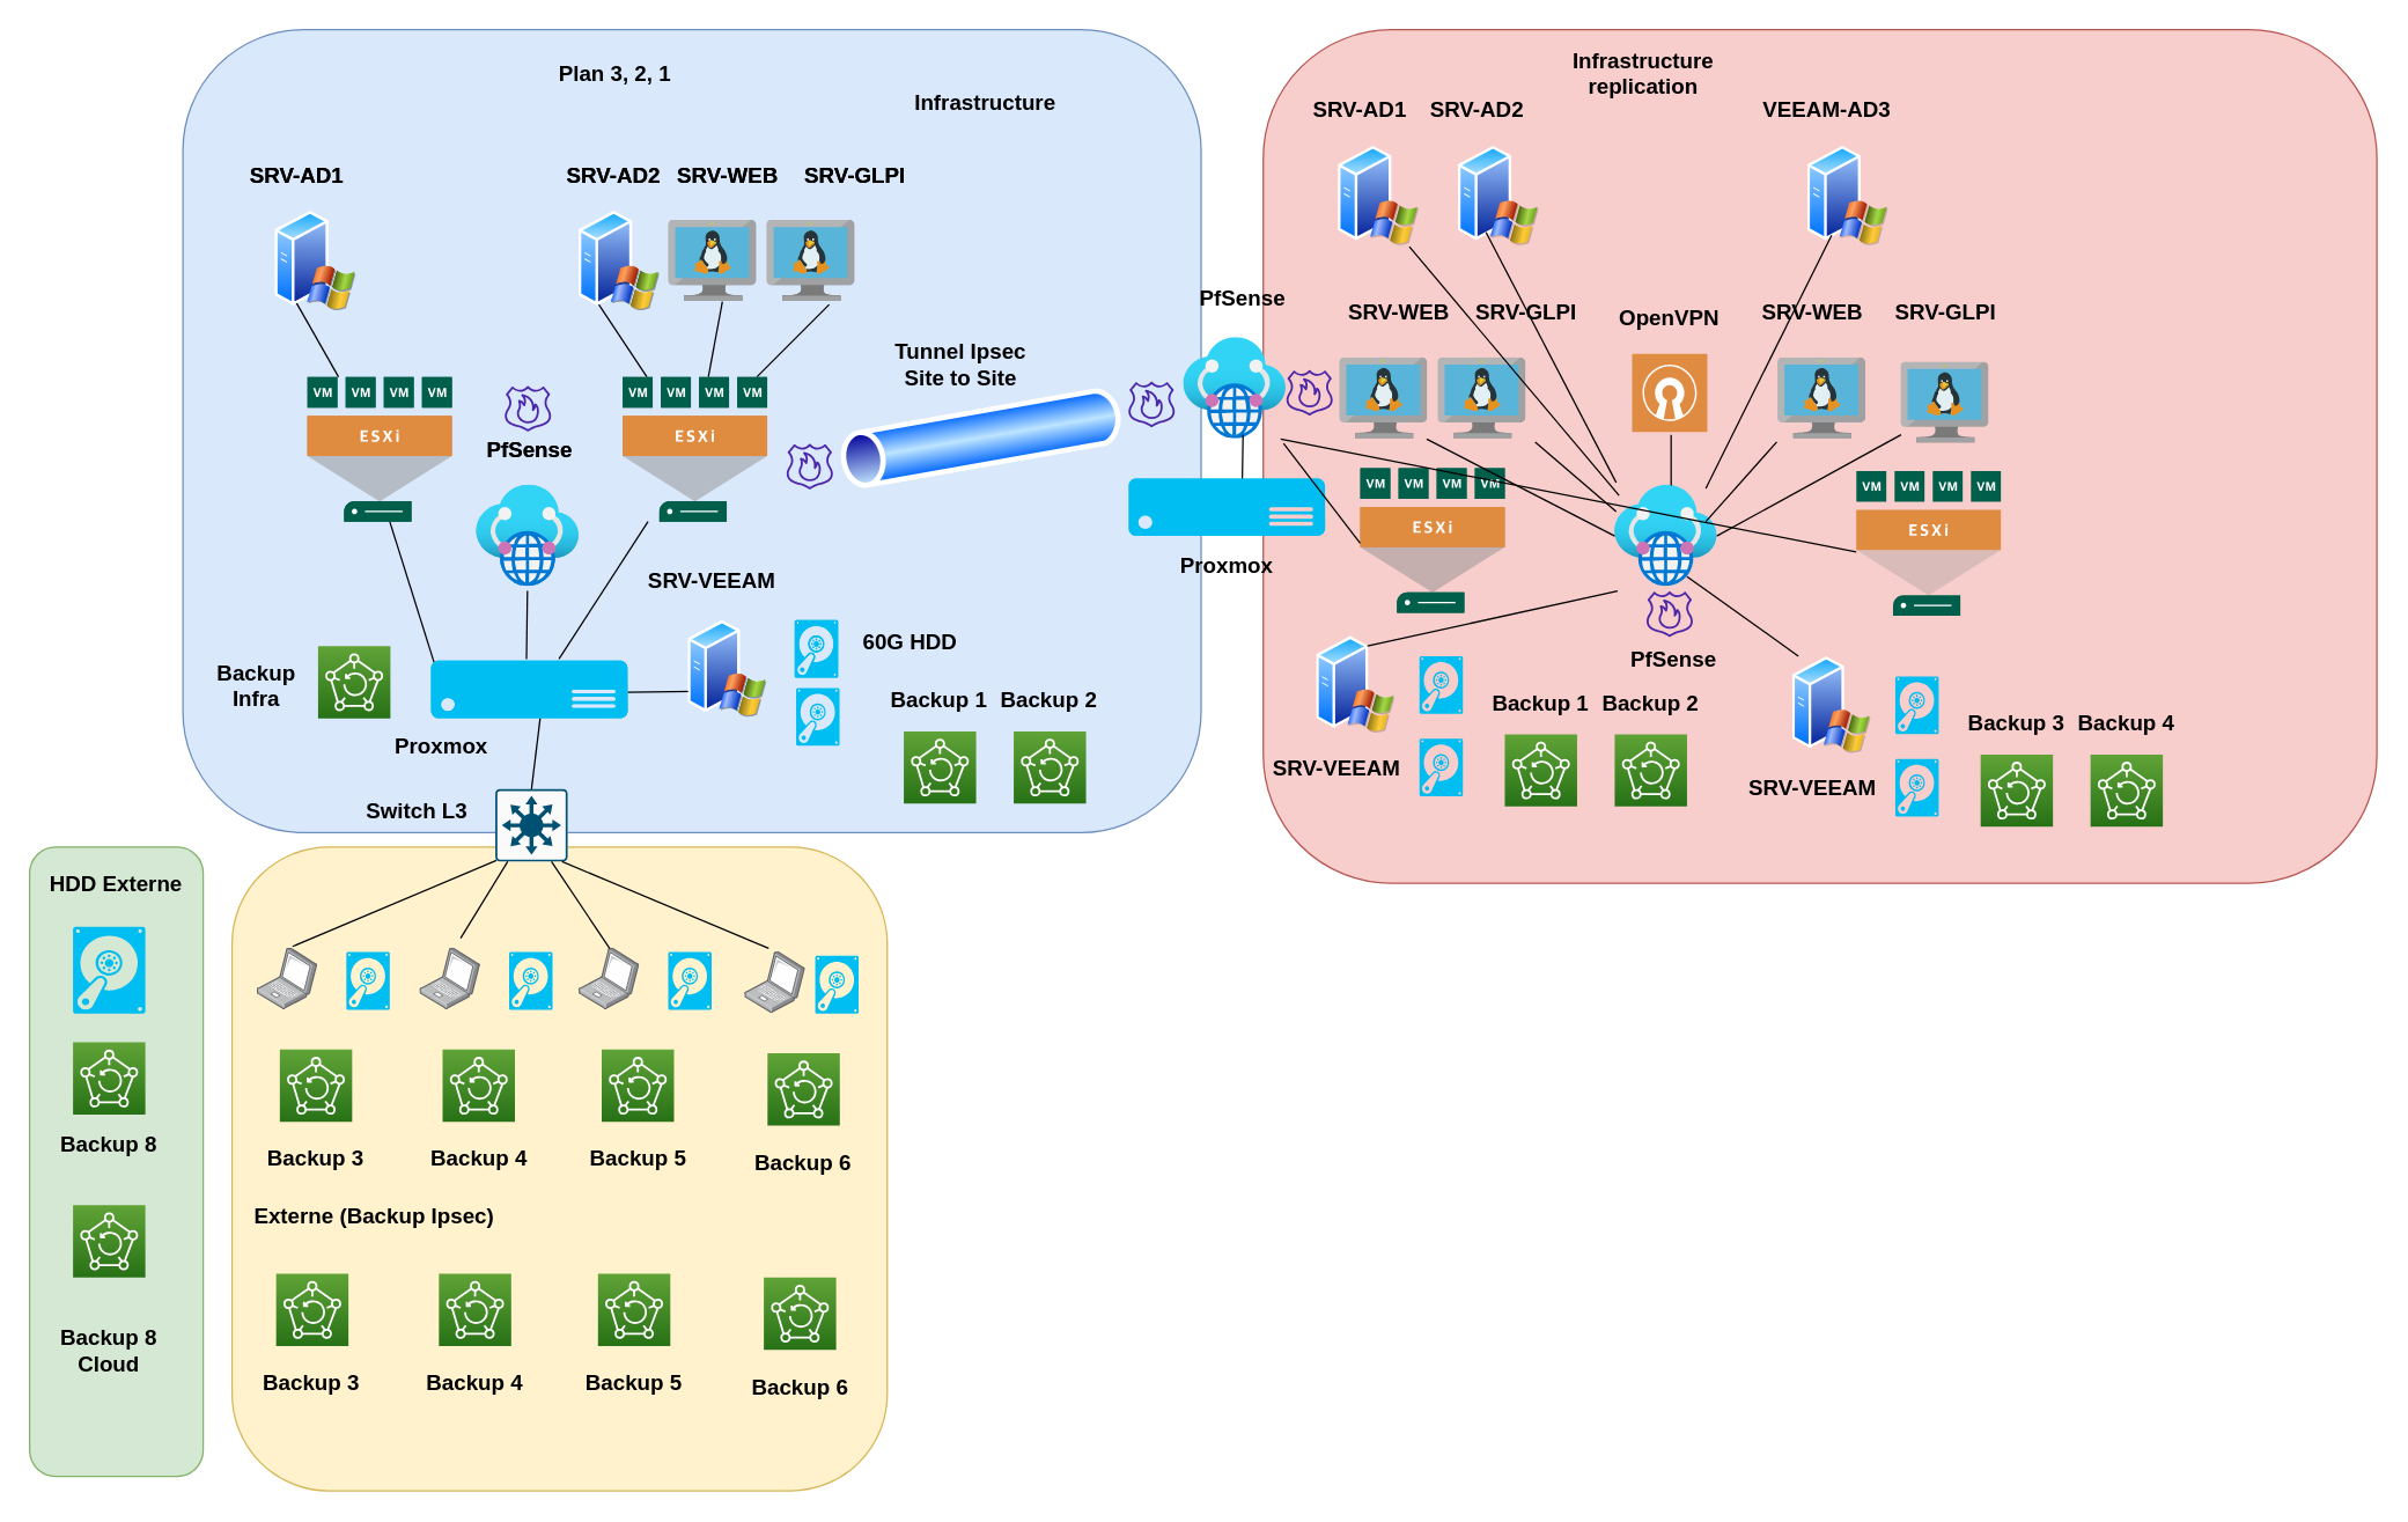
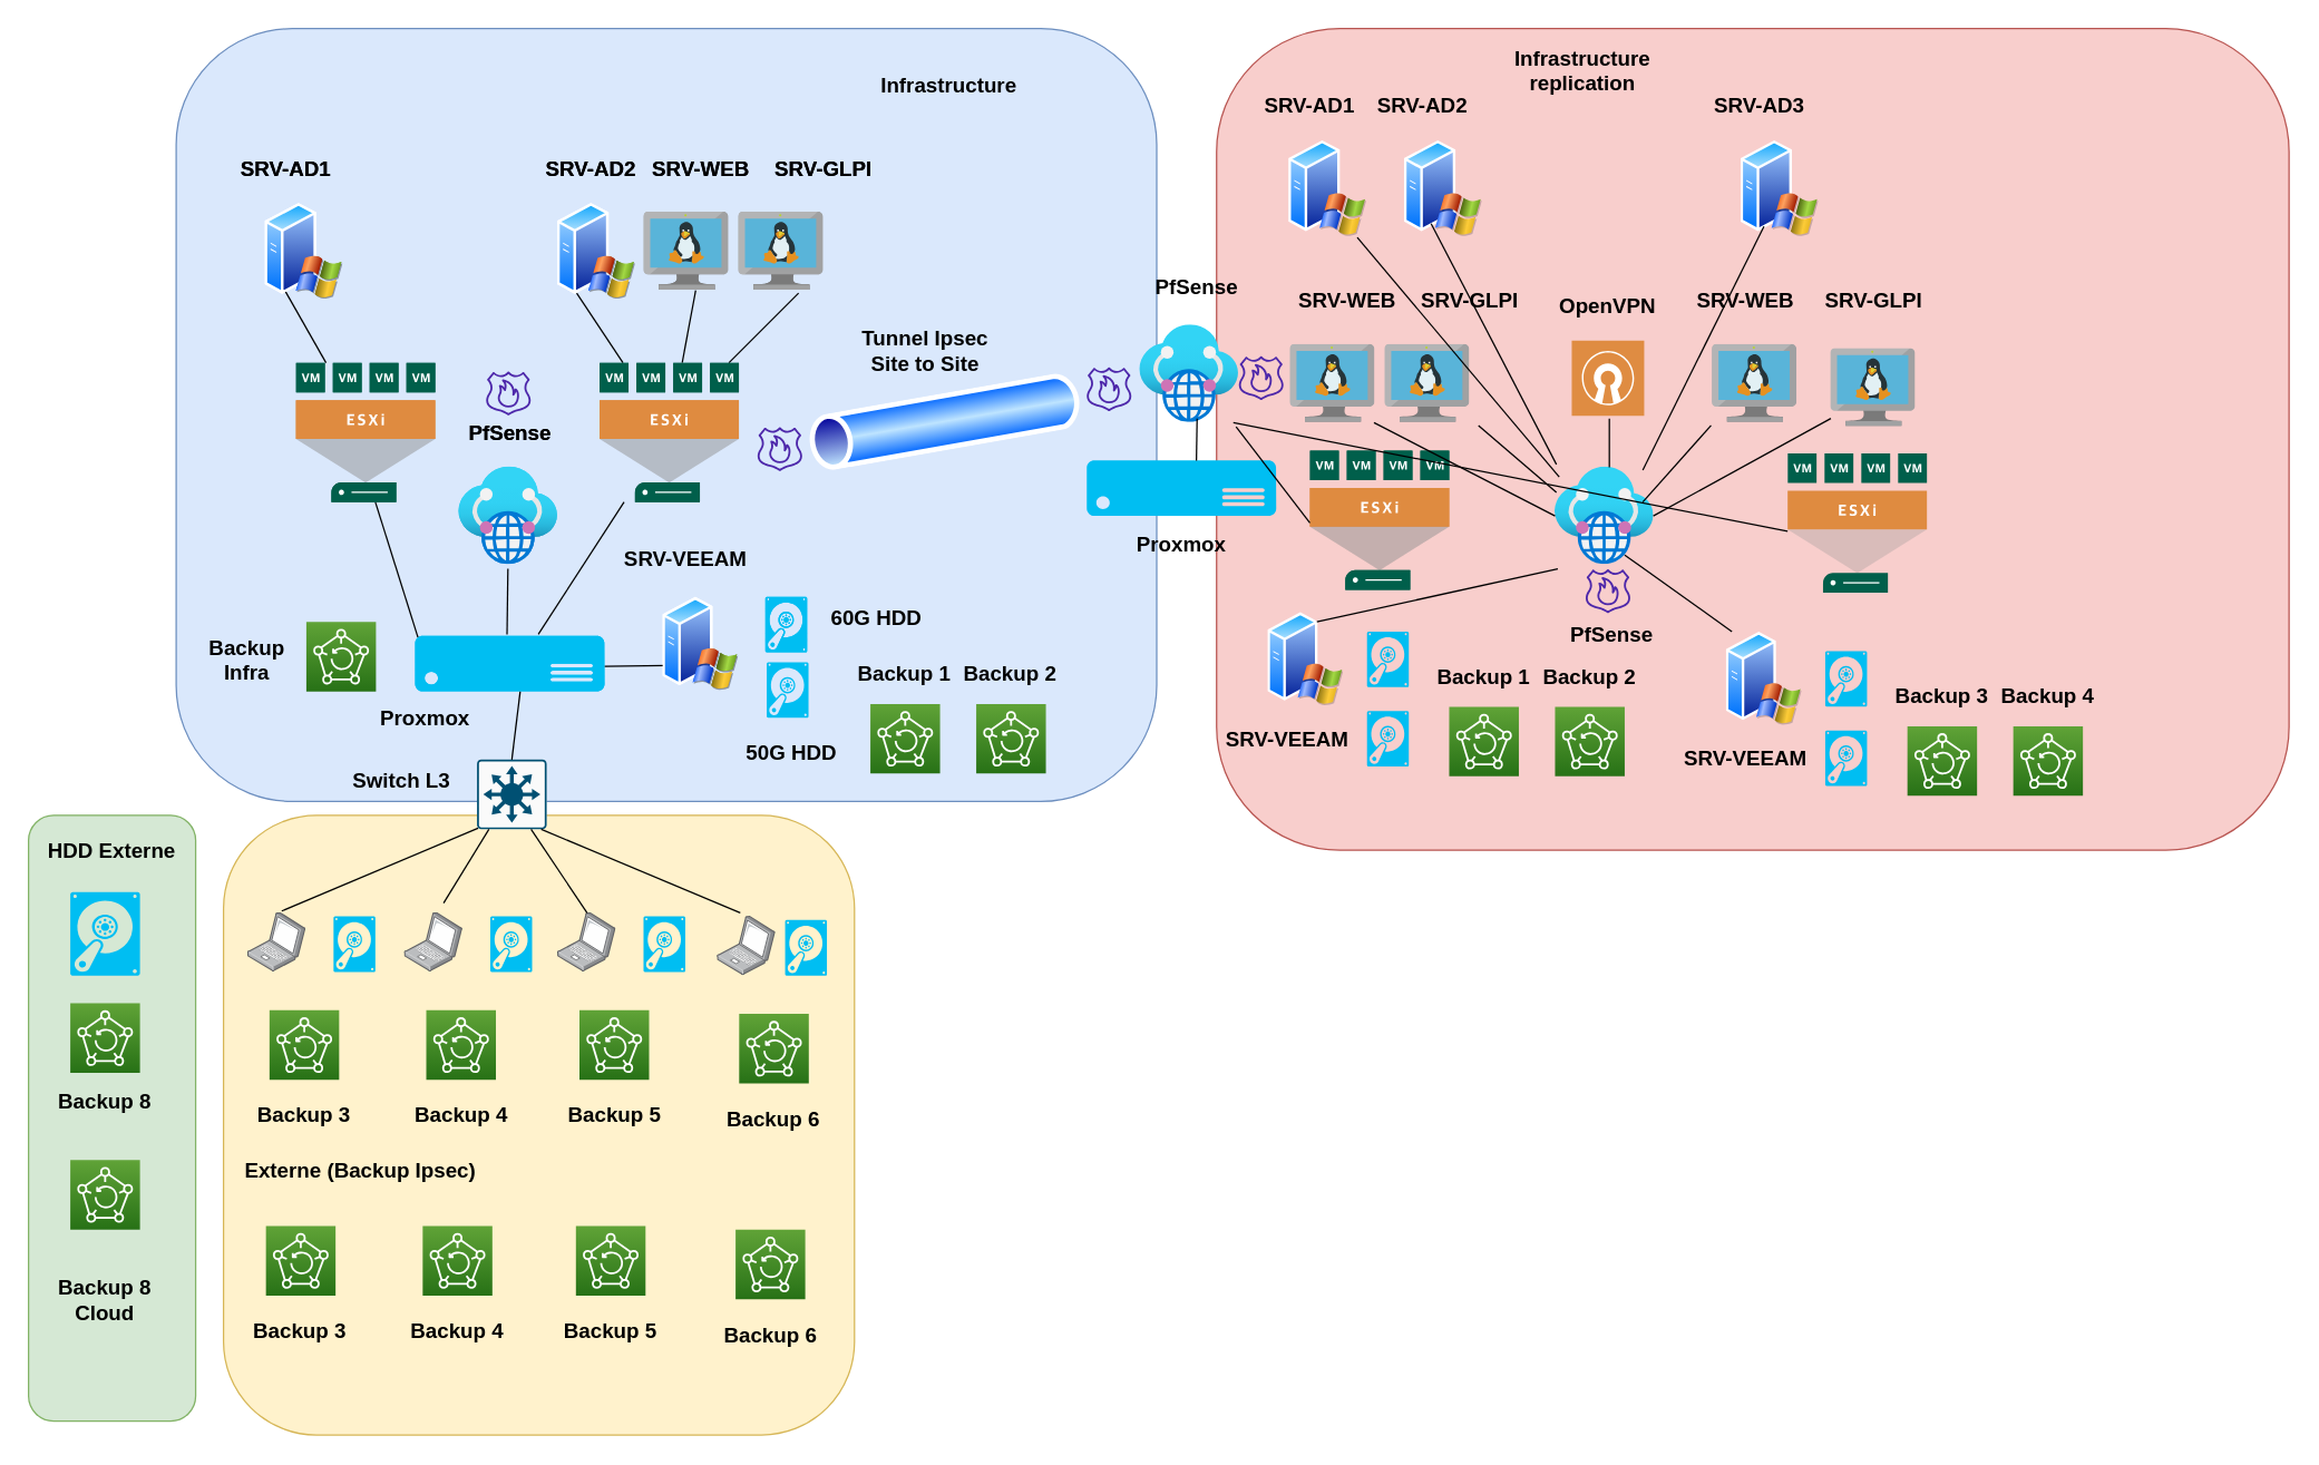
- <mxCell id="33" value="&lt;b&gt;&lt;font style=&quot;font-size: 15px;&quot;&gt;Plan 3, 2, 1&lt;/font&gt;&lt;/b&gt;" style="text;html=1;strokeColor=none;fillColor=none;align=center;verticalAlign=middle;whiteSpace=wrap;rounded=0;" parent="1" vertex="1"><mxGeometry x="373.6" y="35" width="102" height="30" as="geometry" /></mxCell>
- <mxCell id="20" value="&lt;b&gt;&lt;font style=&quot;font-size: 15px;&quot;&gt;Infrastructure&lt;/font&gt;&lt;/b&gt;" style="text;html=1;strokeColor=none;fillColor=none;align=center;verticalAlign=middle;whiteSpace=wrap;rounded=0;" parent="1" vertex="1"><mxGeometry x="630" y="55" width="102" height="30" as="geometry" /></mxCell>
+ <mxCell id="20" value="&lt;b&gt;&lt;font style=&quot;font-size: 15px;&quot;&gt;Infrastructure&lt;/font&gt;&lt;/b&gt;" style="text;html=1;strokeColor=none;fillColor=none;align=center;verticalAlign=middle;whiteSpace=wrap;rounded=0;" parent="1" vertex="1"><mxGeometry x="630" y="45" width="102" height="30" as="geometry" /></mxCell>
- <mxCell id="105" value="&lt;span style=&quot;font-size: 15px;&quot;&gt;&lt;b&gt;VEEAM-AD3&lt;/b&gt;&lt;/span&gt;" style="text;html=1;strokeColor=none;fillColor=none;align=center;verticalAlign=middle;whiteSpace=wrap;rounded=0;" vertex="1" parent="1"><mxGeometry x="1211.55" y="60" width="102" height="30" as="geometry" /></mxCell>
+ <mxCell id="105" value="&lt;span style=&quot;font-size: 15px;&quot;&gt;&lt;b&gt;SRV-AD3&lt;/b&gt;&lt;/span&gt;" style="text;html=1;strokeColor=none;fillColor=none;align=center;verticalAlign=middle;whiteSpace=wrap;rounded=0;" vertex="1" parent="1"><mxGeometry x="1211.55" y="60" width="102" height="30" as="geometry" /></mxCell>
+ <mxCell id="28" value="&lt;span style=&quot;font-size: 15px;&quot;&gt;&lt;b&gt;50G HDD&lt;/b&gt;&lt;/span&gt;" style="text;html=1;strokeColor=none;fillColor=none;align=center;verticalAlign=middle;whiteSpace=wrap;rounded=0;" parent="1" vertex="1"><mxGeometry x="530" y="525" width="76" height="30" as="geometry" /></mxCell>
